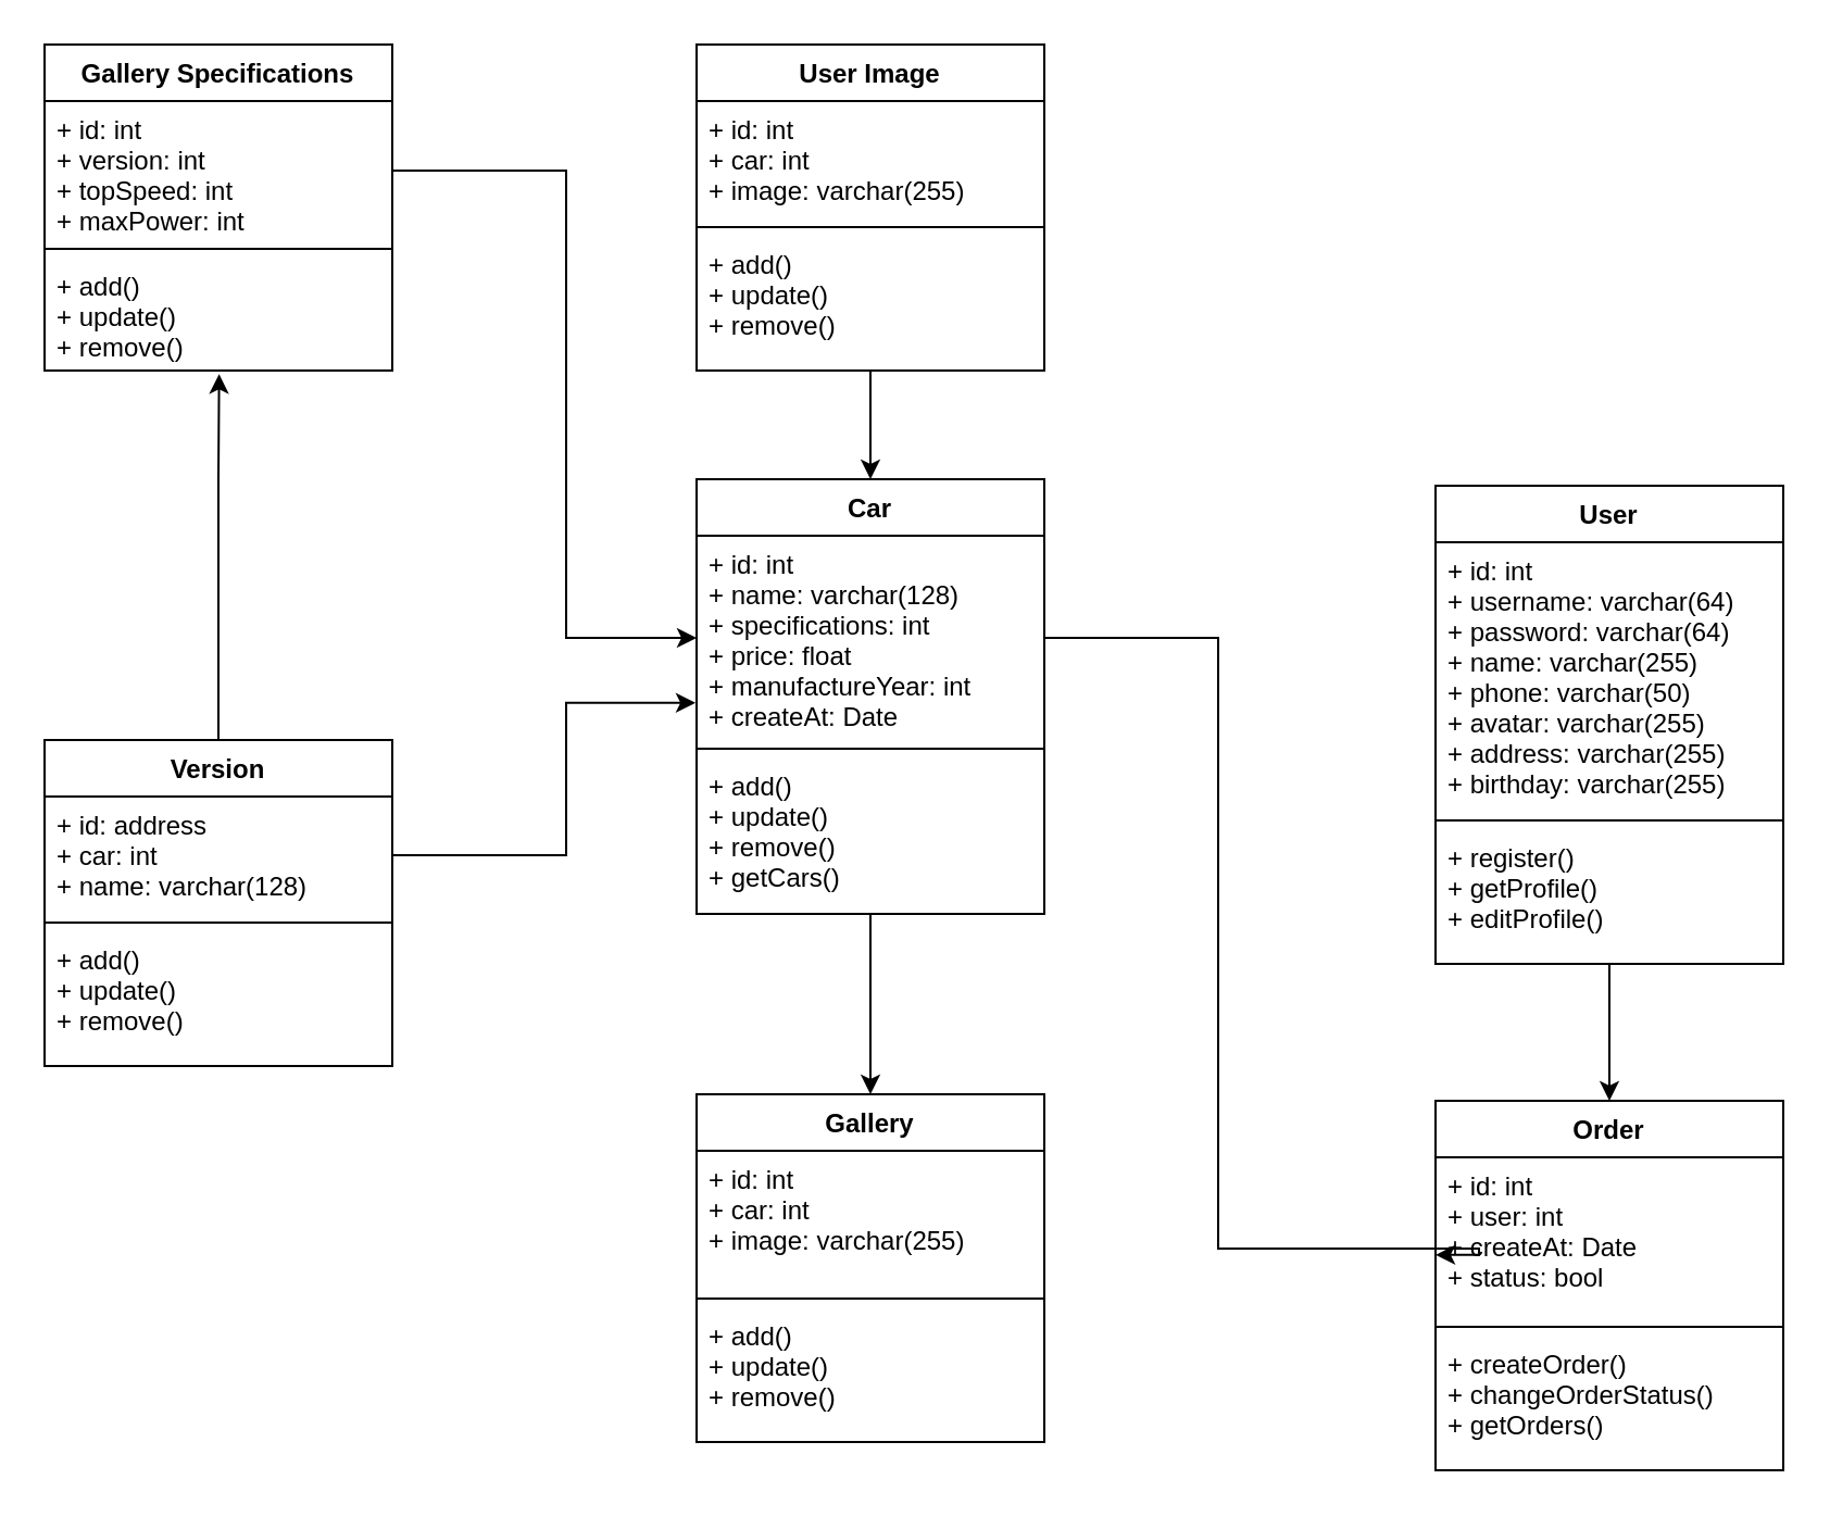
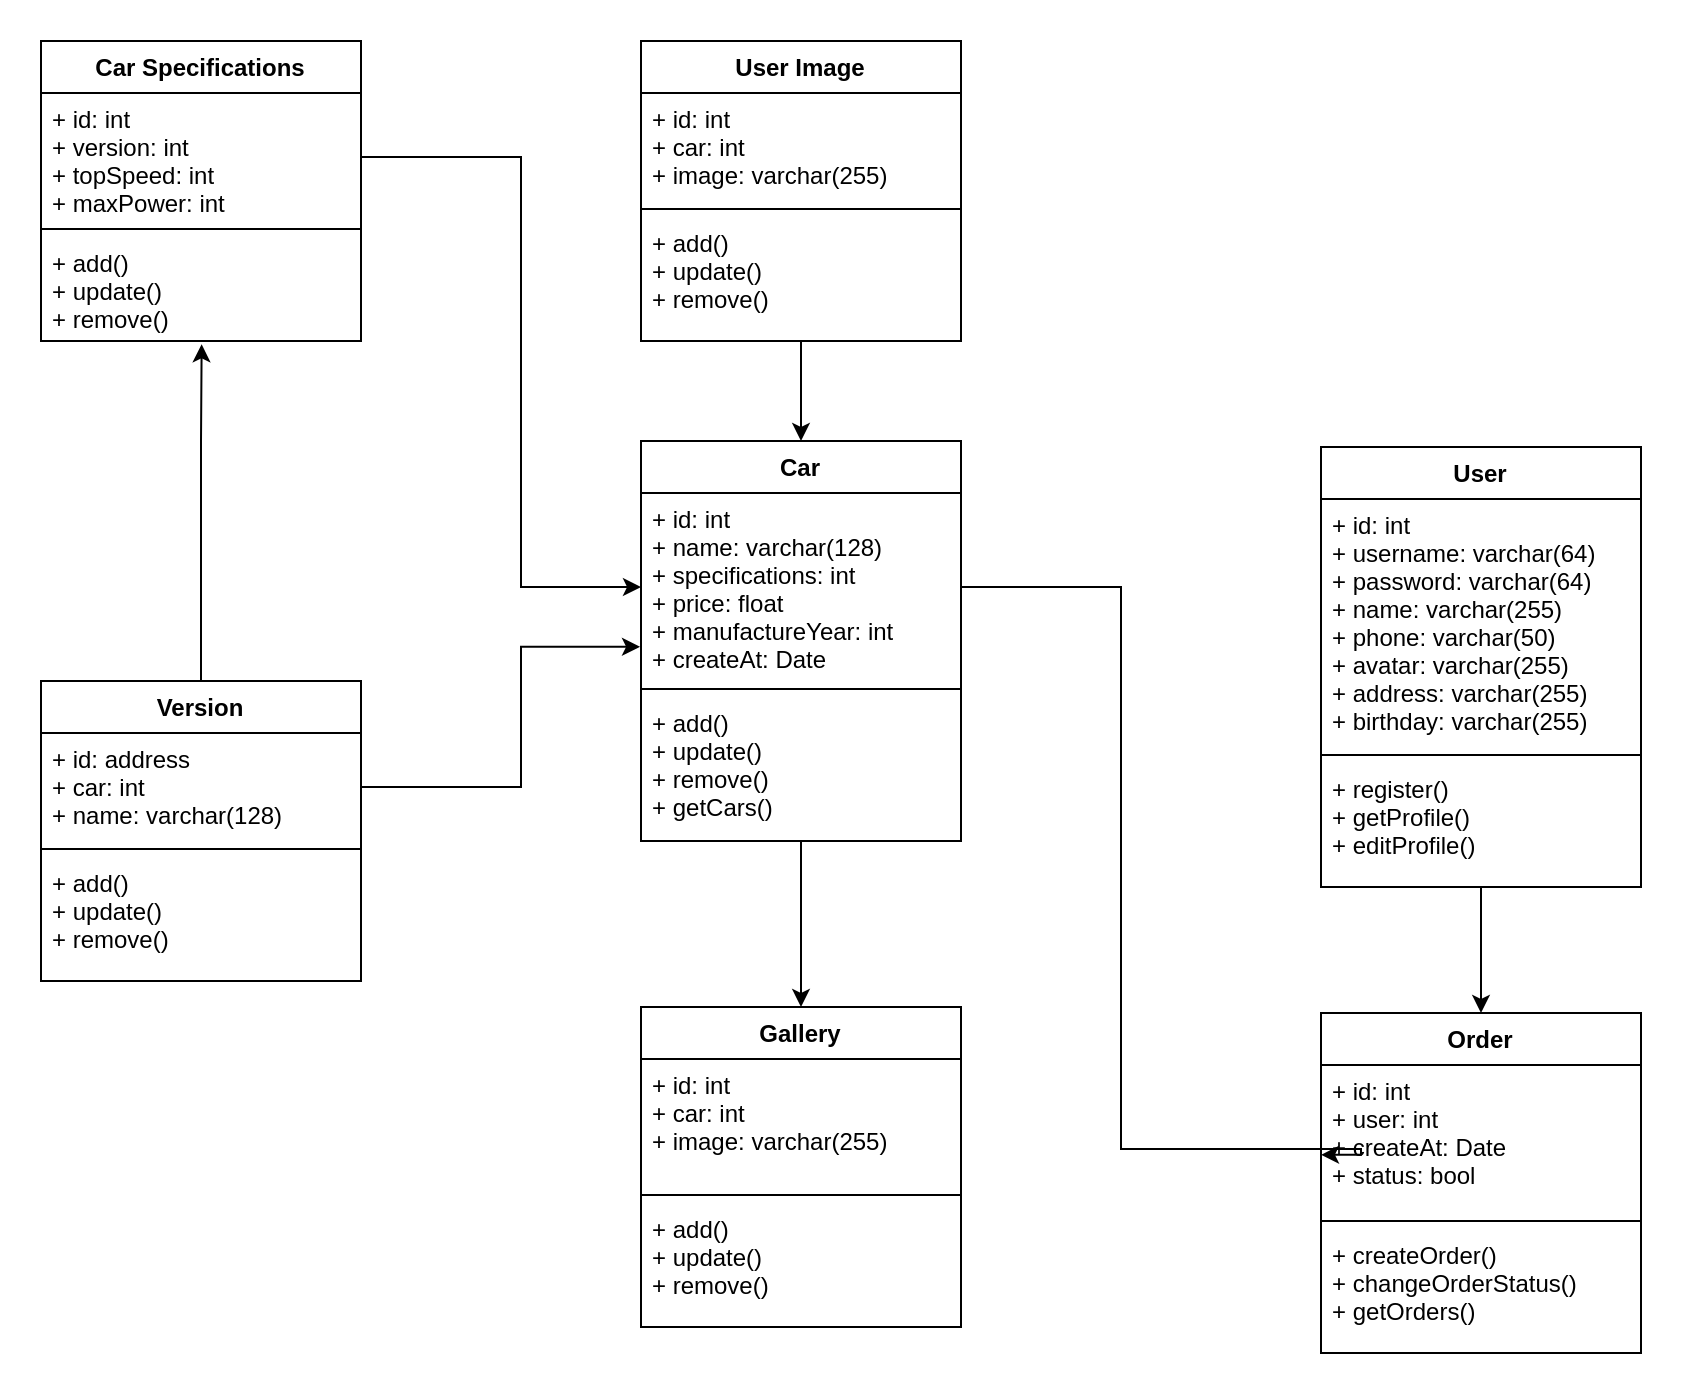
- <mxCell id="7" value="Gallery Specifications" style="swimlane;fontStyle=1;align=center;verticalAlign=top;childLayout=stackLayout;horizontal=1;startSize=26;horizontalStack=0;resizeParent=1;resizeParentMax=0;resizeLast=0;collapsible=1;marginBottom=0;" parent="1" vertex="1"><mxGeometry x="20" y="20" width="160" height="150" as="geometry" /></mxCell>
+ <mxCell id="7" value="Car Specifications" style="swimlane;fontStyle=1;align=center;verticalAlign=top;childLayout=stackLayout;horizontal=1;startSize=26;horizontalStack=0;resizeParent=1;resizeParentMax=0;resizeLast=0;collapsible=1;marginBottom=0;" parent="1" vertex="1"><mxGeometry x="20" y="20" width="160" height="150" as="geometry" /></mxCell>
